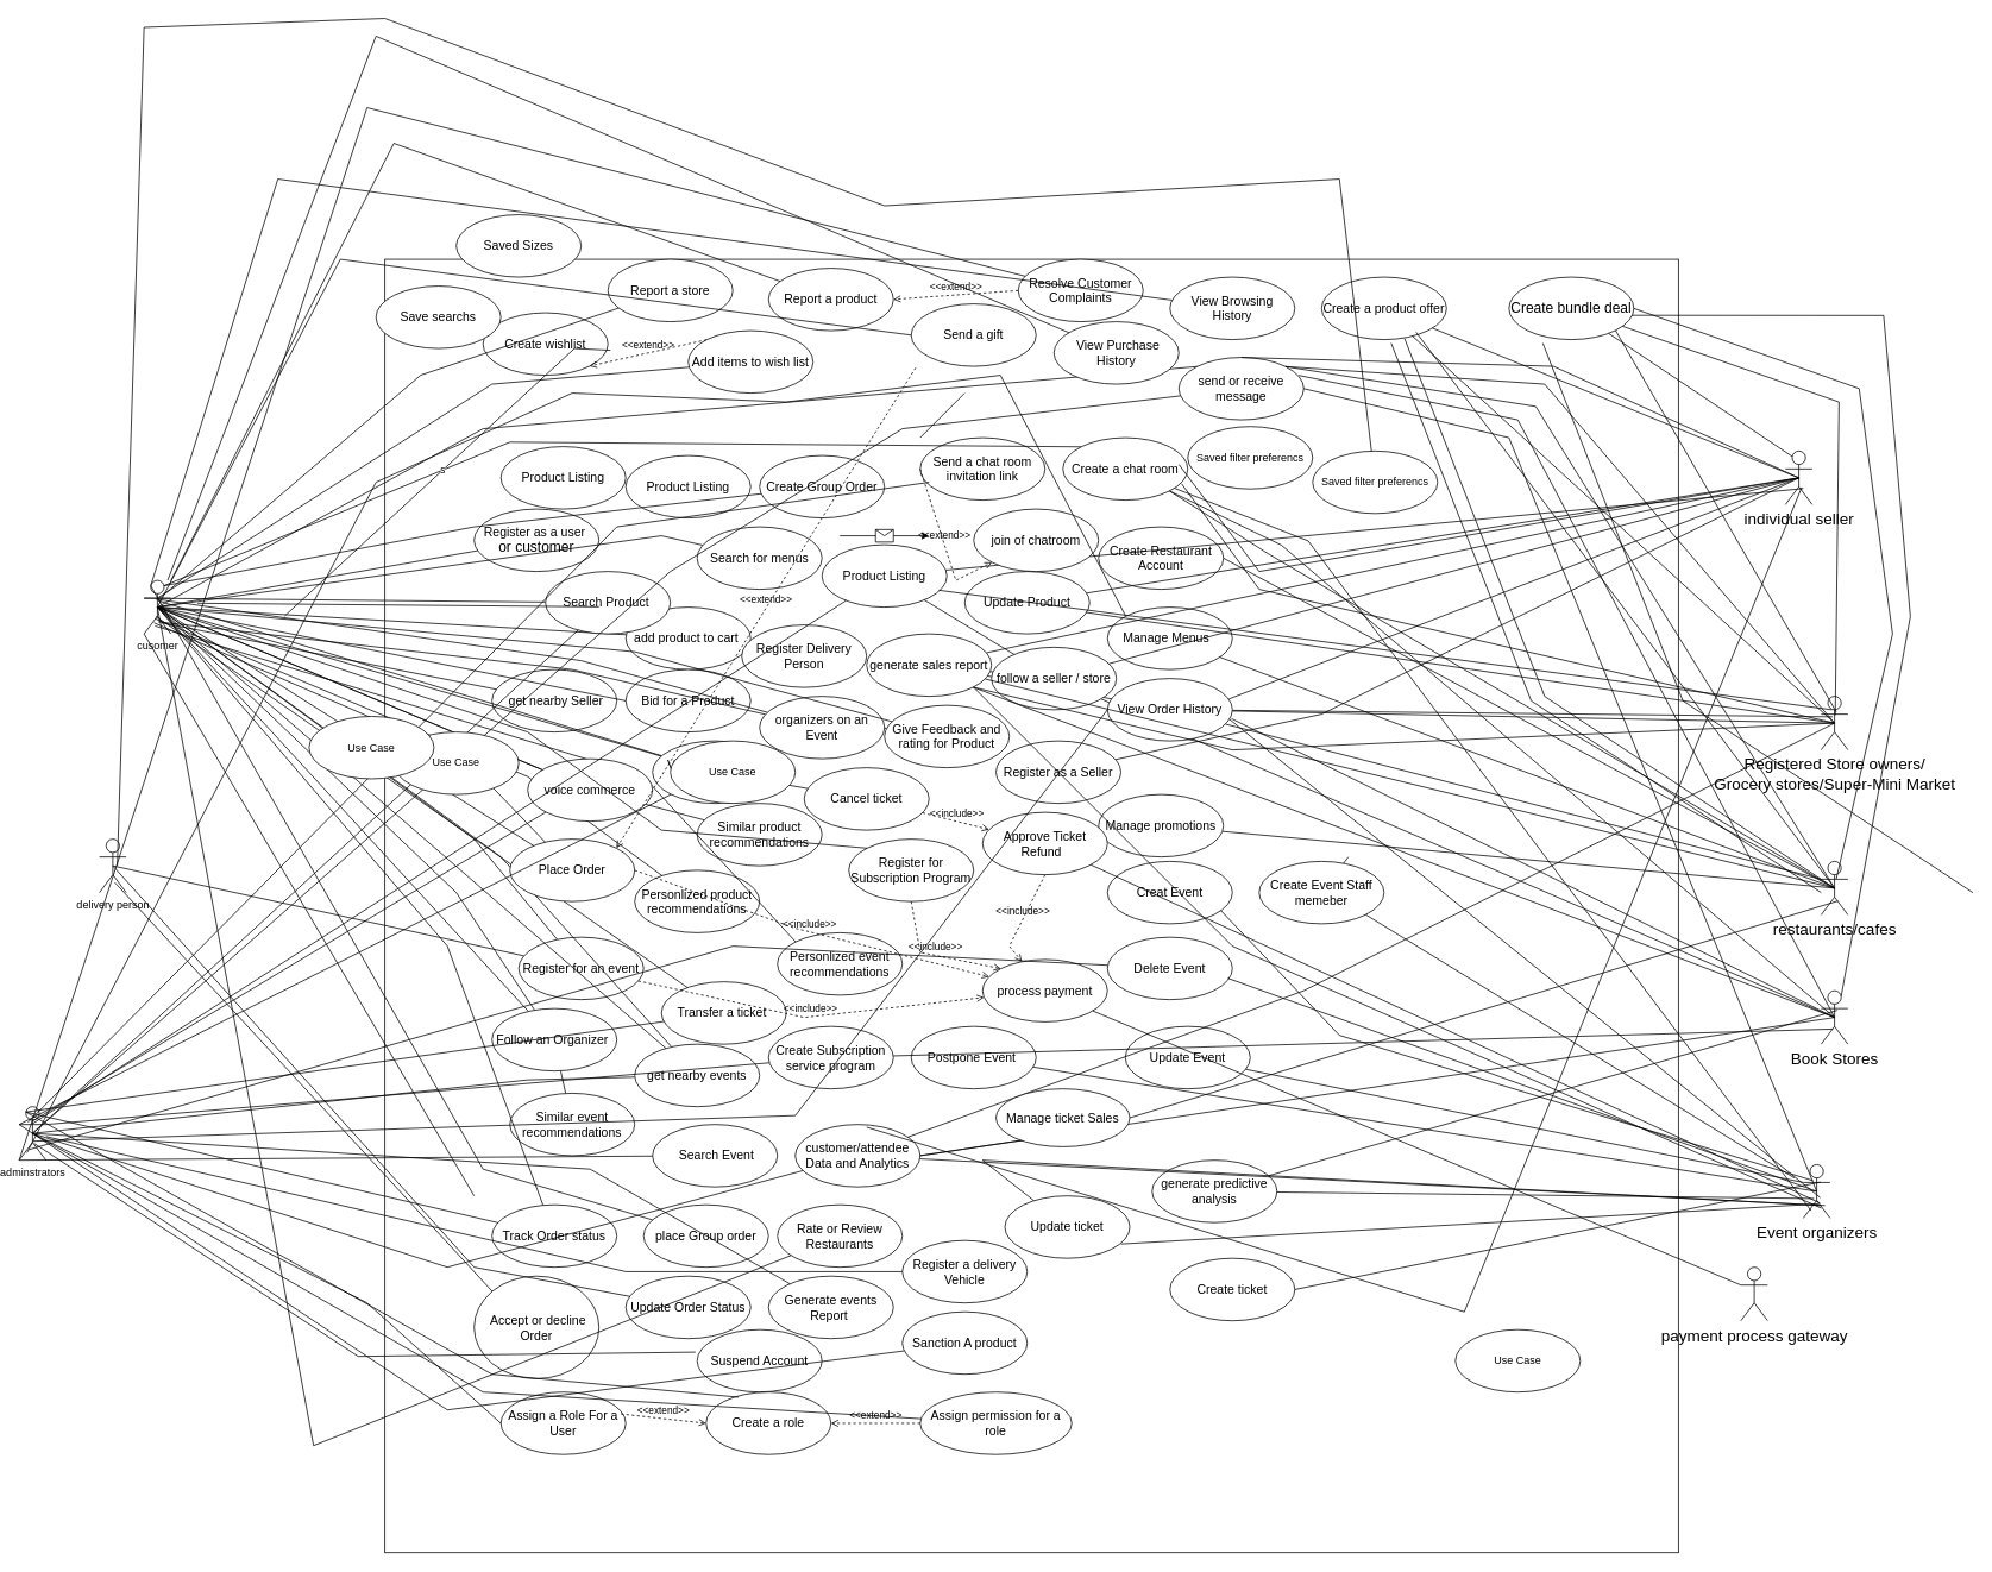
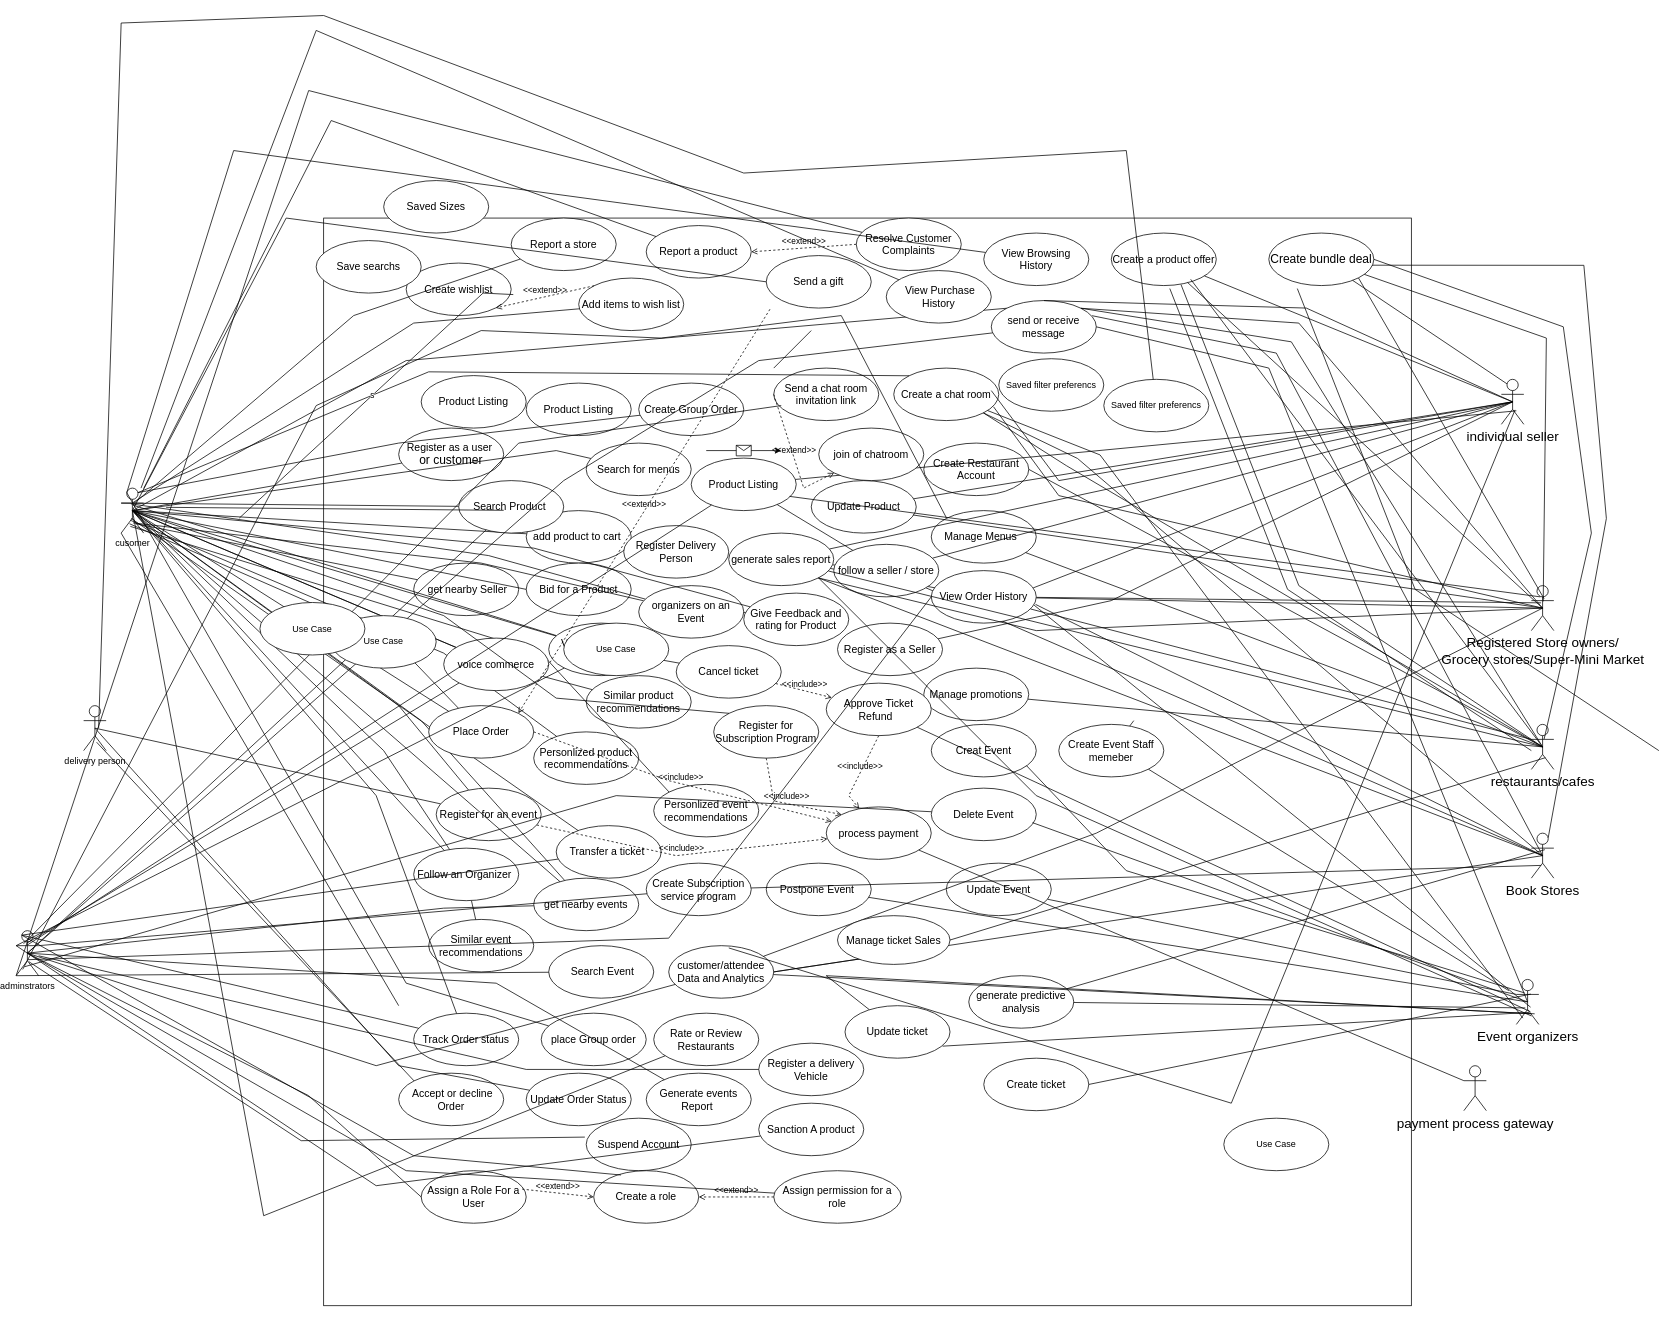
- <mxCell id="36" value="&lt;font style=&quot;font-size: 14px;&quot;&gt;&amp;nbsp;Accept or decline Order&lt;/font&gt;" style="ellipse;whiteSpace=wrap;html=1;" vertex="1" parent="1"><mxGeometry x="530" y="1430" width="140" height="115" as="geometry" /></mxCell>
+ <mxCell id="36" value="&lt;font style=&quot;font-size: 14px;&quot;&gt;&amp;nbsp;Accept or decline Order&lt;/font&gt;" style="ellipse;whiteSpace=wrap;html=1;" vertex="1" parent="1"><mxGeometry x="530" y="1430" width="140" height="70" as="geometry" /></mxCell>
